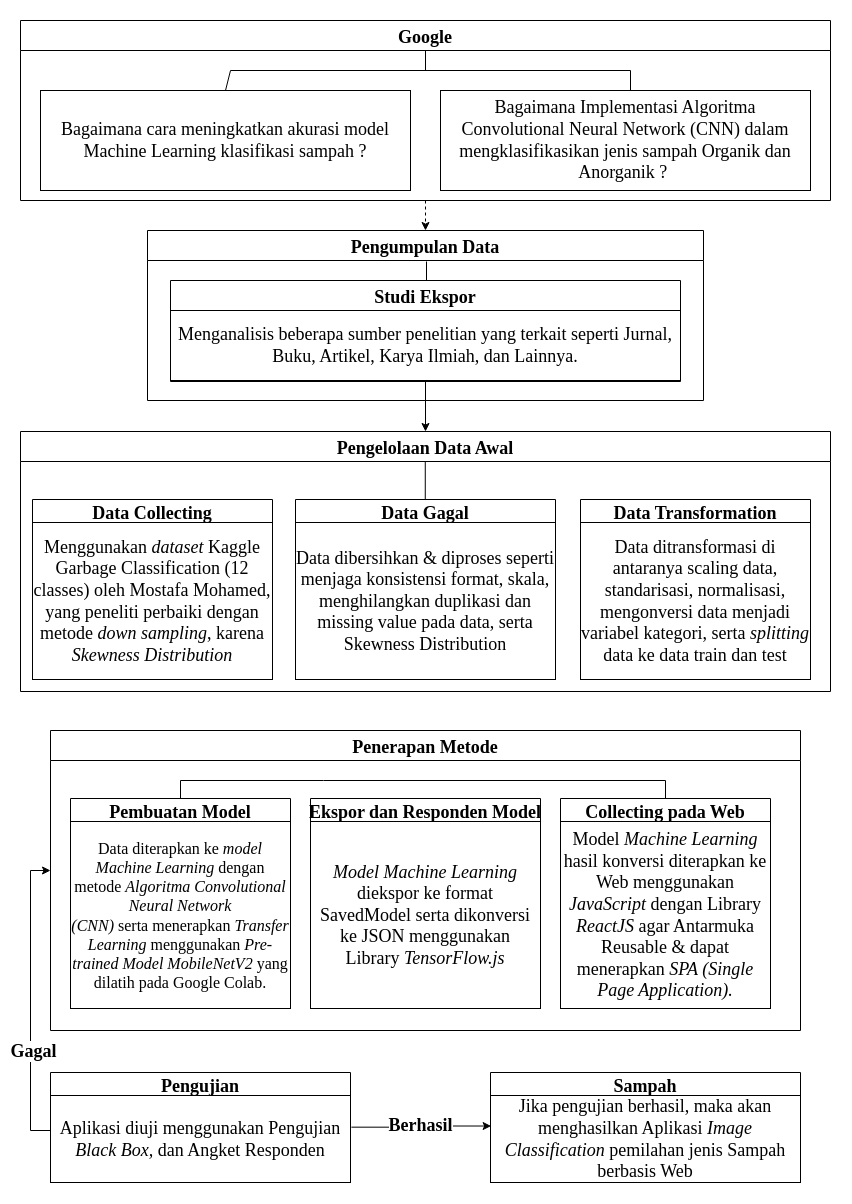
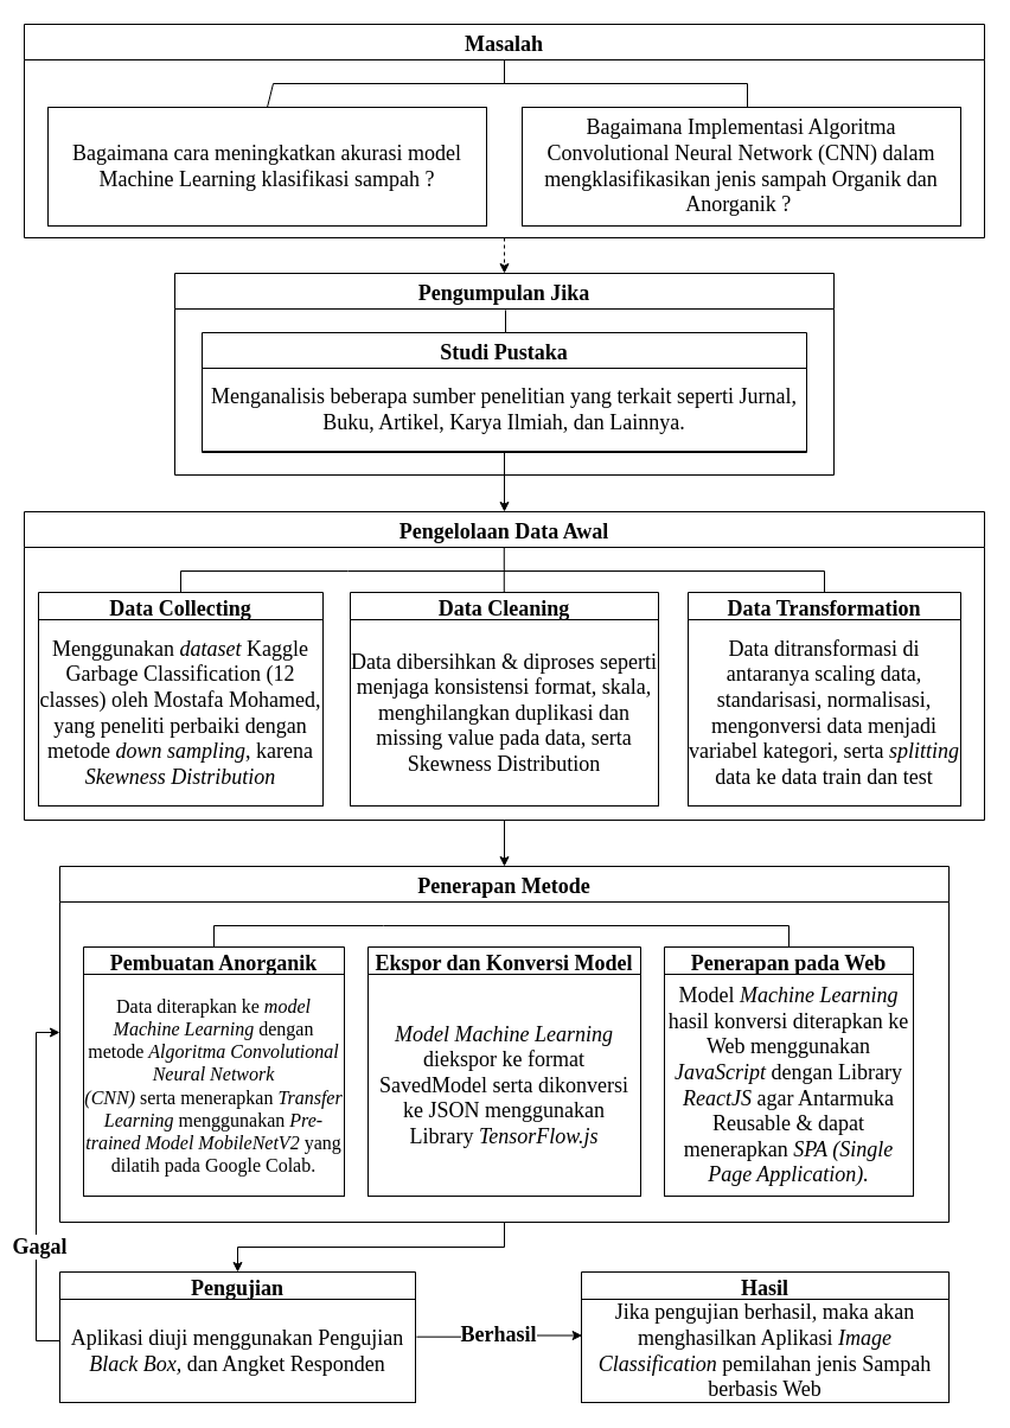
- <mxCell id="3" value="Google" style="swimlane;fontSize=18;startSize=30;fontFamily=Times New Roman;" parent="1" vertex="1"><mxGeometry x="20" y="20" width="810" height="180" as="geometry" /></mxCell>
+ <mxCell id="3" value="Masalah" style="swimlane;fontSize=18;startSize=30;fontFamily=Times New Roman;" parent="1" vertex="1"><mxGeometry x="20" y="20" width="810" height="180" as="geometry" /></mxCell>
- <mxCell id="8" value="Pengumpulan Data" style="swimlane;fontSize=18;startSize=30;fontFamily=Times New Roman;" parent="1" vertex="1"><mxGeometry x="147" y="230" width="556" height="170" as="geometry" /></mxCell>
+ <mxCell id="8" value="Pengumpulan Jika" style="swimlane;fontSize=18;startSize=30;fontFamily=Times New Roman;" parent="1" vertex="1"><mxGeometry x="147" y="230" width="556" height="170" as="geometry" /></mxCell>
- <mxCell id="10" value="Studi Ekspor" style="swimlane;fontSize=18;fontFamily=Times New Roman;startSize=30;" parent="9" vertex="1"><mxGeometry x="-3" y="19" width="510" height="101" as="geometry" /></mxCell>
+ <mxCell id="10" value="Studi Pustaka" style="swimlane;fontSize=18;fontFamily=Times New Roman;startSize=30;" parent="9" vertex="1"><mxGeometry x="-3" y="19" width="510" height="101" as="geometry" /></mxCell>
+ <mxCell id="19" value="" style="endArrow=none;html=1;rounded=0;fontSize=10;entryX=0.5;entryY=0;entryDx=0;entryDy=0;exitX=0.5;exitY=0;exitDx=0;exitDy=0;" parent="14" source="15" target="20" edge="1"><mxGeometry width="50" height="50" relative="1" as="geometry"><mxPoint x="83" y="68" as="sourcePoint" /><mxPoint x="263" y="50" as="targetPoint" /><Array as="points"><mxPoint x="132" y="50" /><mxPoint x="273" y="50" /><mxPoint x="675" y="50" /></Array></mxGeometry></mxCell>
- <mxCell id="17" value="Data Gagal" style="swimlane;fontFamily=Times New Roman;fontSize=18;" parent="14" vertex="1"><mxGeometry x="275" y="68" width="260" height="180" as="geometry" /></mxCell>
+ <mxCell id="17" value="Data Cleaning" style="swimlane;fontFamily=Times New Roman;fontSize=18;" parent="14" vertex="1"><mxGeometry x="275" y="68" width="260" height="180" as="geometry" /></mxCell>
+ <mxCell id="13" style="edgeStyle=orthogonalEdgeStyle;rounded=0;orthogonalLoop=1;jettySize=auto;html=1;exitX=0.5;exitY=1;exitDx=0;exitDy=0;entryX=0.5;entryY=0;entryDx=0;entryDy=0;fontSize=10;" parent="1" source="14" target="31" edge="1"><mxGeometry relative="1" as="geometry" /></mxCell>
- <mxCell id="32" value="Pembuatan Model" style="swimlane;fontFamily=Times New Roman;fontSize=18;" parent="31" vertex="1"><mxGeometry x="20" y="68" width="220" height="202" as="geometry" /></mxCell>
+ <mxCell id="32" value="Pembuatan Anorganik" style="swimlane;fontFamily=Times New Roman;fontSize=18;" parent="31" vertex="1"><mxGeometry x="20" y="68" width="220" height="202" as="geometry" /></mxCell>
- <mxCell id="34" value="Ekspor dan Responden Model" style="swimlane;fontFamily=Times New Roman;fontSize=18;" parent="31" vertex="1"><mxGeometry x="260" y="68" width="230" height="210" as="geometry" /></mxCell>
+ <mxCell id="34" value="Ekspor dan Konversi Model" style="swimlane;fontFamily=Times New Roman;fontSize=18;" parent="31" vertex="1"><mxGeometry x="260" y="68" width="230" height="210" as="geometry" /></mxCell>
- <mxCell id="36" value="Collecting pada Web" style="swimlane;fontFamily=Times New Roman;fontSize=18;" parent="31" vertex="1"><mxGeometry x="510" y="68" width="210" height="210" as="geometry" /></mxCell>
+ <mxCell id="36" value="Penerapan pada Web" style="swimlane;fontFamily=Times New Roman;fontSize=18;" parent="31" vertex="1"><mxGeometry x="510" y="68" width="210" height="210" as="geometry" /></mxCell>
+ <mxCell id="30" style="edgeStyle=orthogonalEdgeStyle;rounded=0;orthogonalLoop=1;jettySize=auto;html=1;exitX=0.5;exitY=1;exitDx=0;exitDy=0;" parent="1" source="31" target="26" edge="1"><mxGeometry relative="1" as="geometry" /></mxCell>
- <mxCell id="28" value="Sampah" style="swimlane;fontFamily=Times New Roman;fontSize=18;startSize=23;" parent="1" vertex="1"><mxGeometry x="490" y="1072" width="310" height="110" as="geometry" /></mxCell>
+ <mxCell id="28" value="Hasil" style="swimlane;fontFamily=Times New Roman;fontSize=18;startSize=23;" parent="1" vertex="1"><mxGeometry x="490" y="1072" width="310" height="110" as="geometry" /></mxCell>
